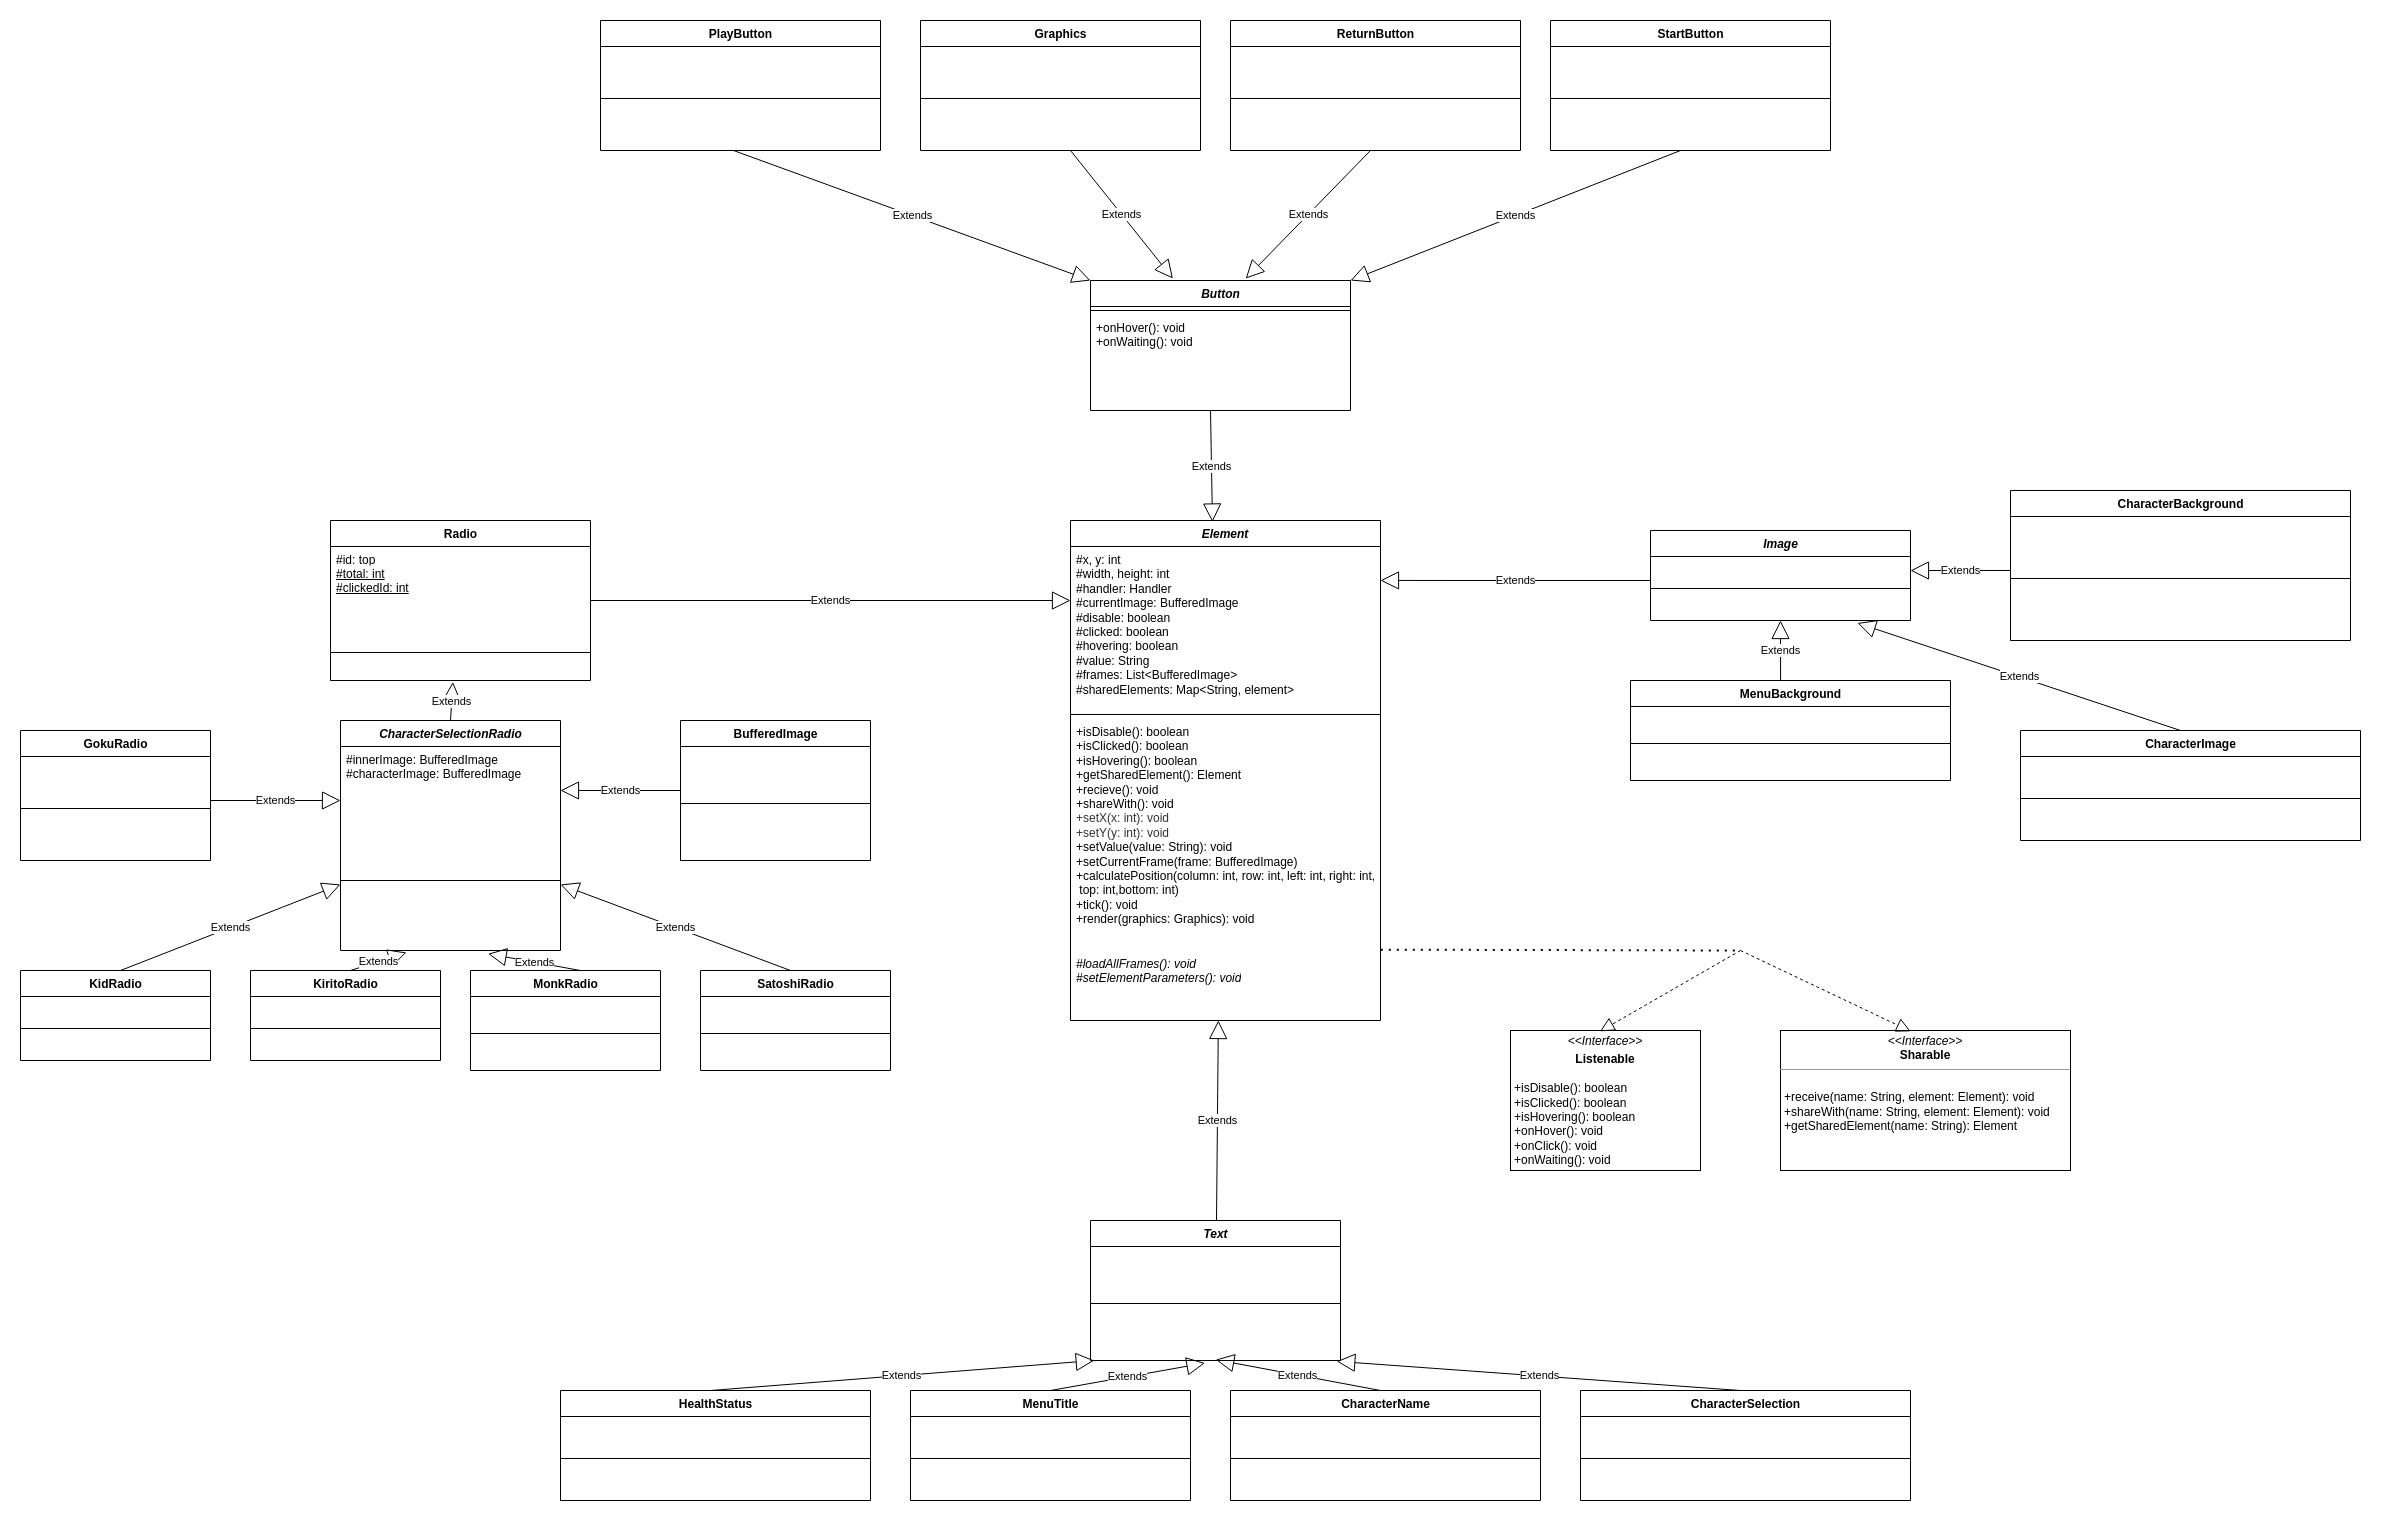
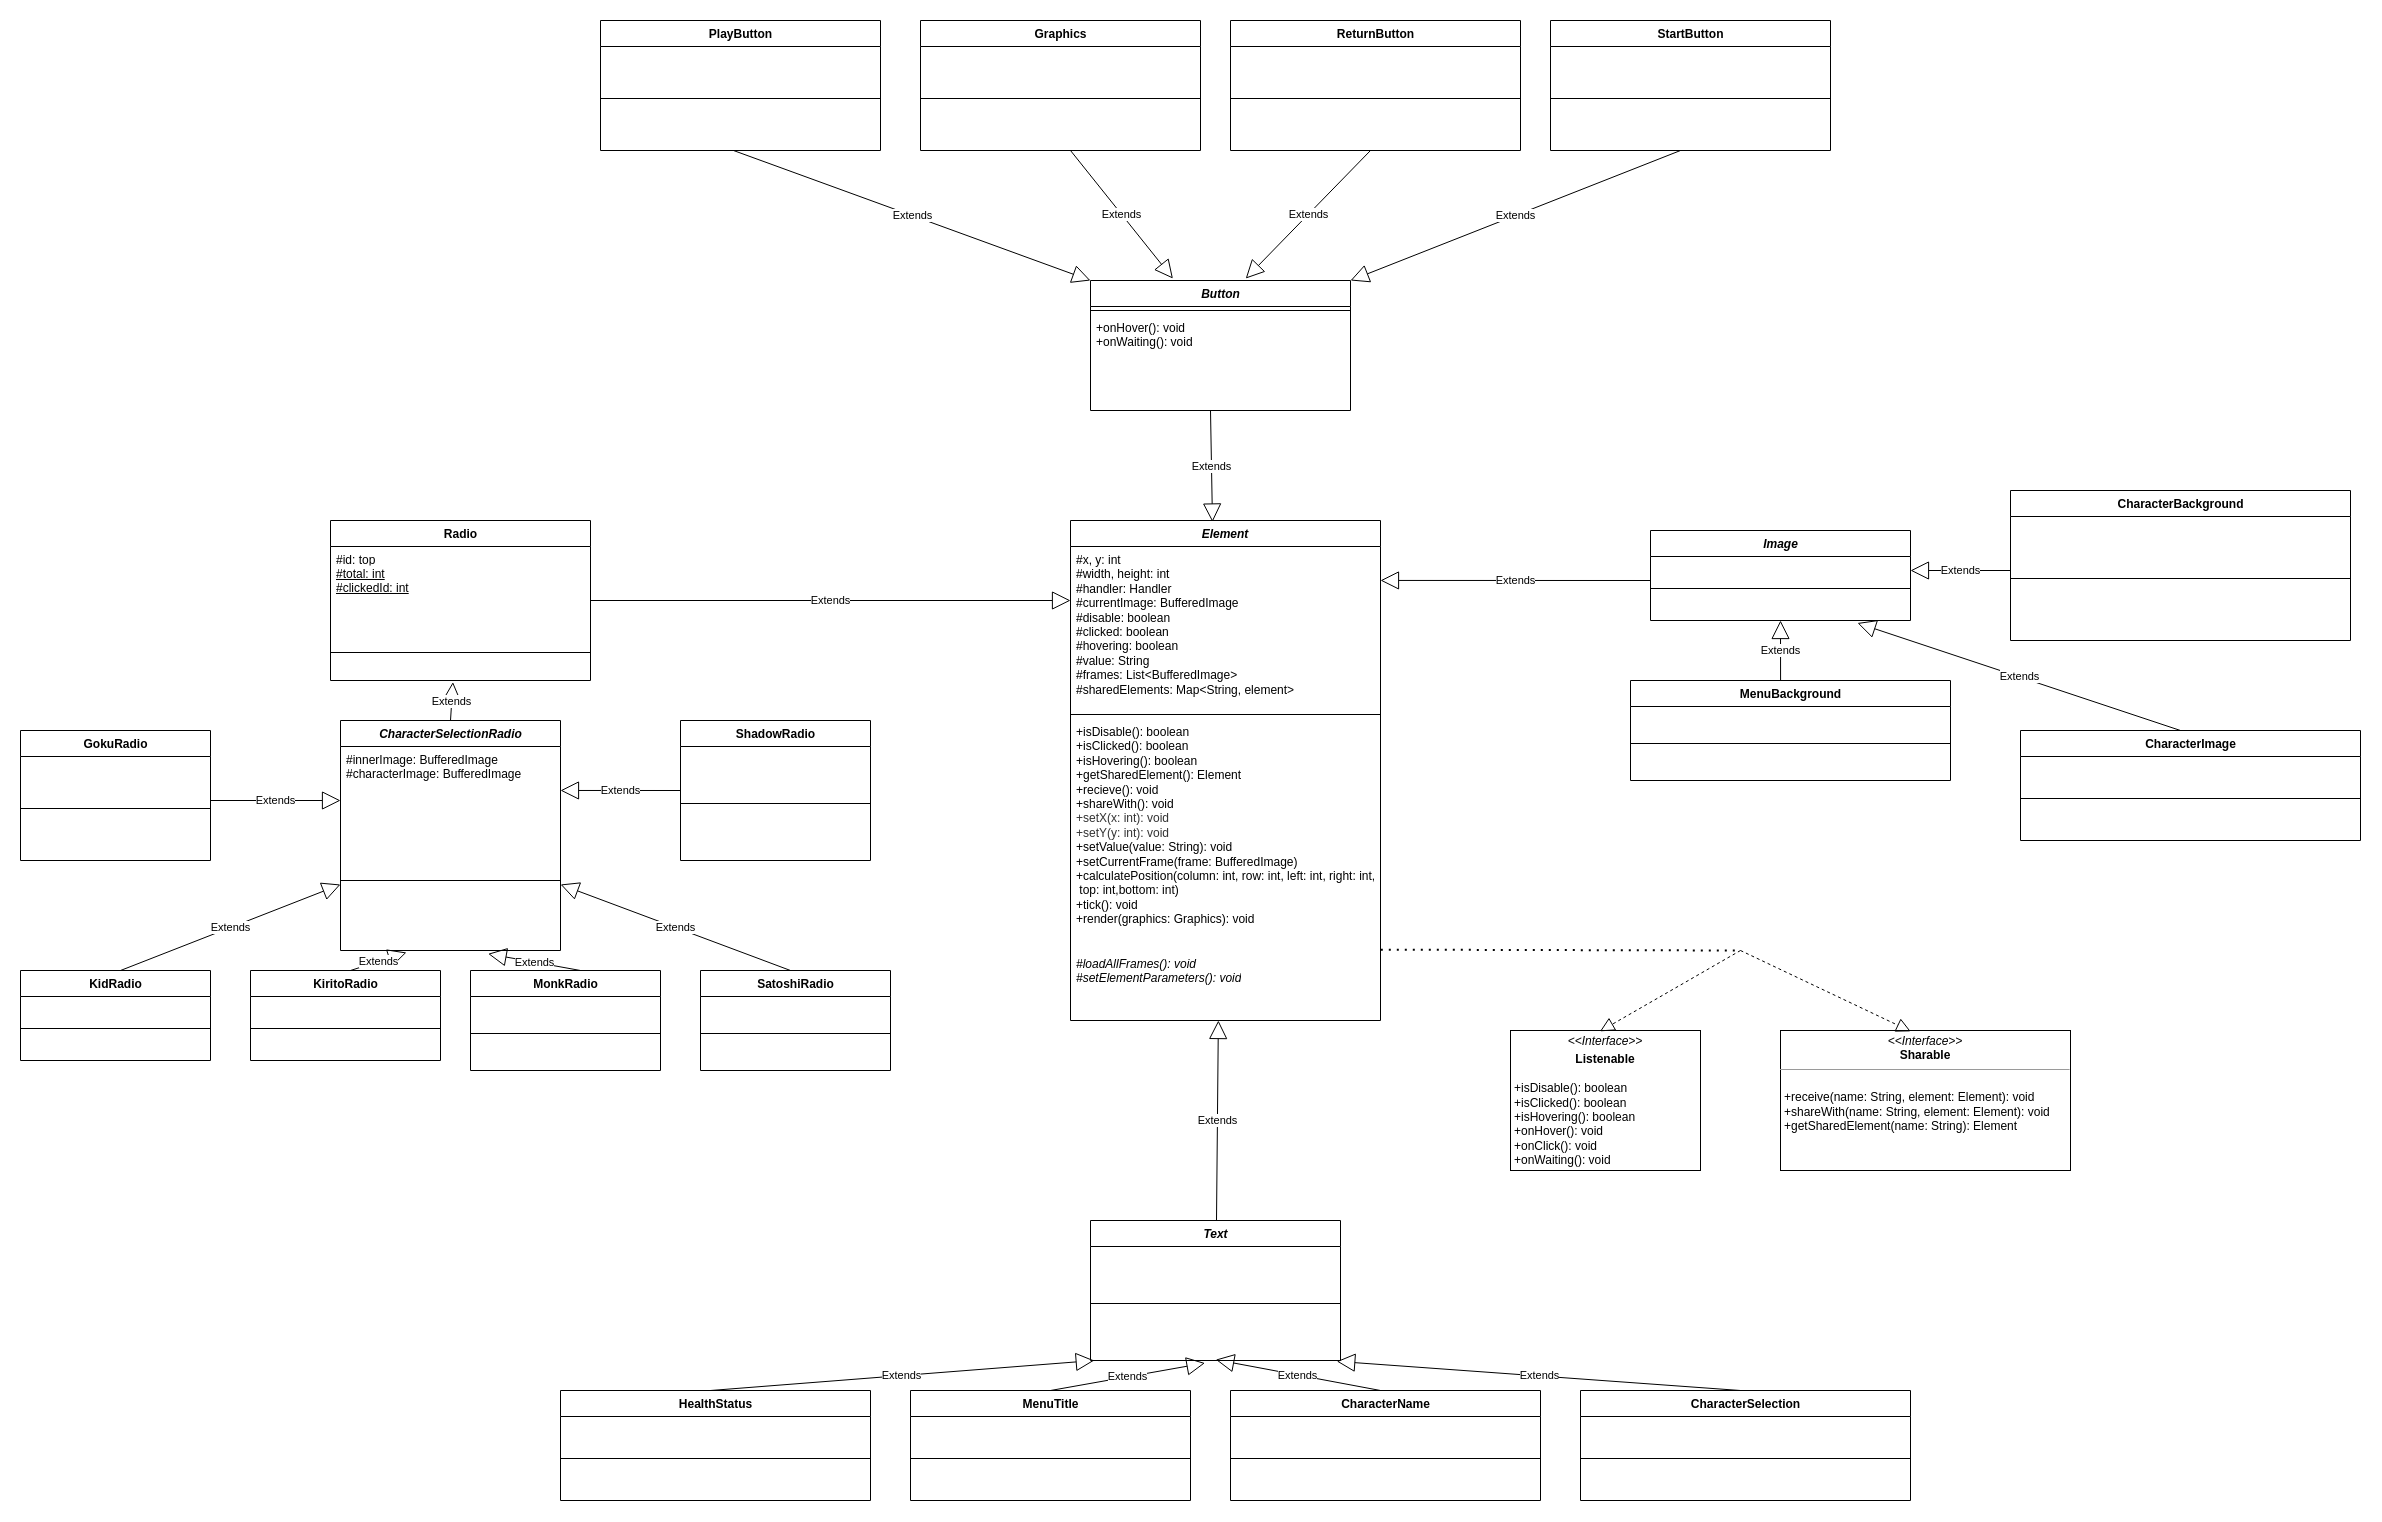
- <mxCell id="45" value="BufferedImage" style="swimlane;fontStyle=1;align=center;verticalAlign=top;childLayout=stackLayout;horizontal=1;startSize=26;horizontalStack=0;resizeParent=1;resizeParentMax=0;resizeLast=0;collapsible=1;marginBottom=0;html=1;" parent="1" vertex="1"><mxGeometry x="680" y="720" width="190" height="140" as="geometry" /></mxCell>
+ <mxCell id="45" value="ShadowRadio" style="swimlane;fontStyle=1;align=center;verticalAlign=top;childLayout=stackLayout;horizontal=1;startSize=26;horizontalStack=0;resizeParent=1;resizeParentMax=0;resizeLast=0;collapsible=1;marginBottom=0;html=1;" parent="1" vertex="1"><mxGeometry x="680" y="720" width="190" height="140" as="geometry" /></mxCell>
